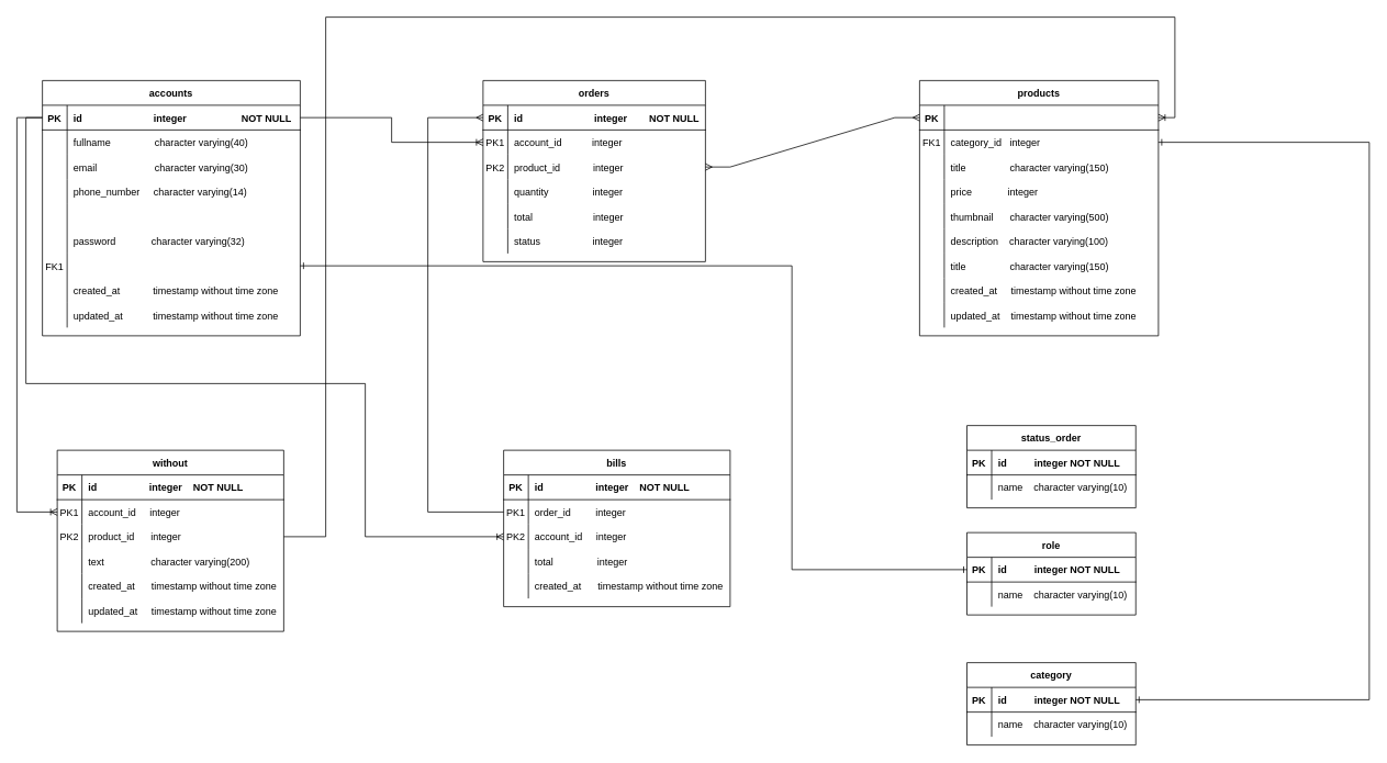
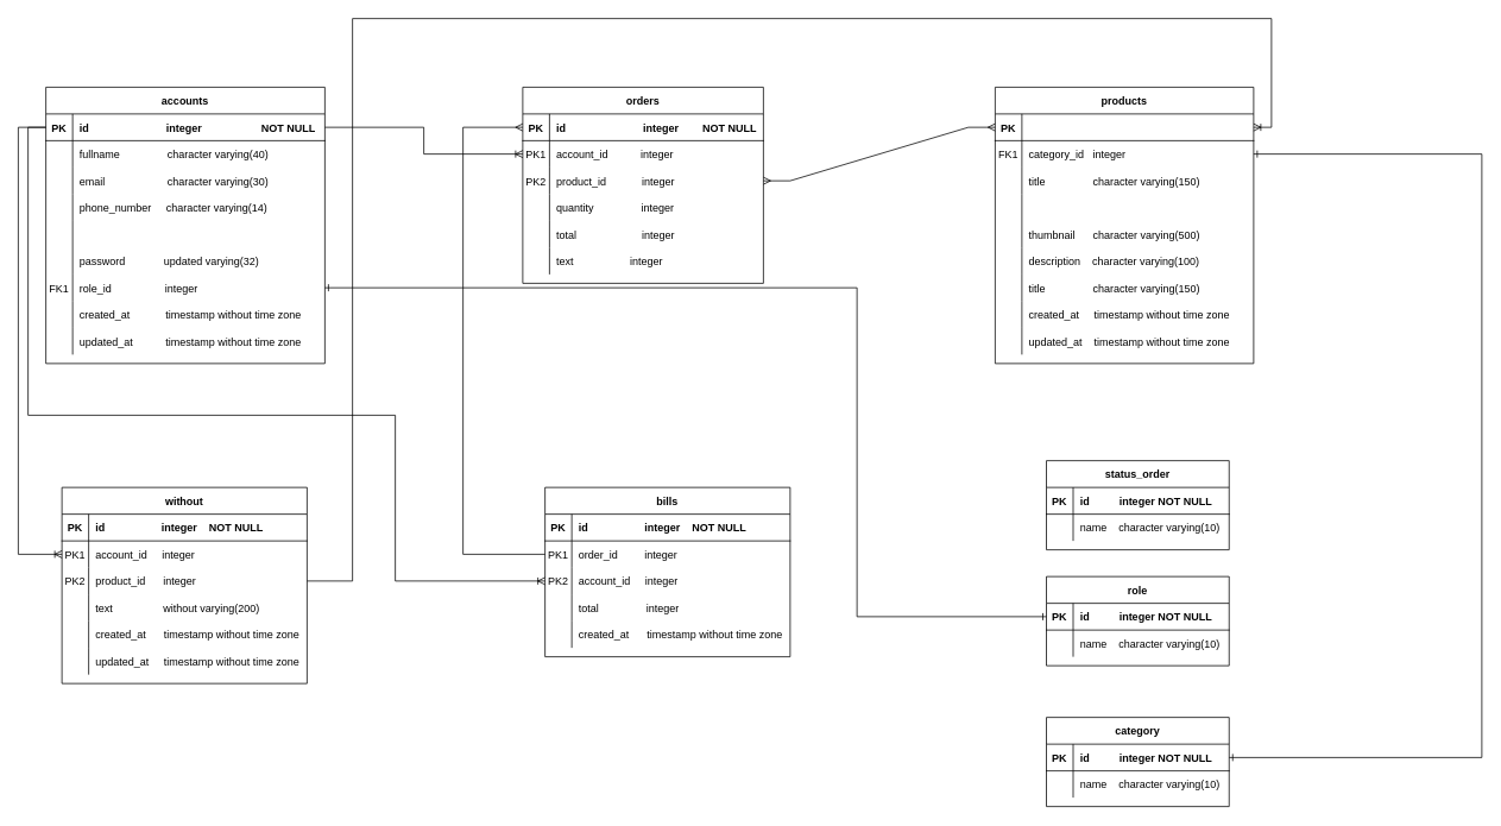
- <mxCell id="13" value="price             integer" style="shape=partialRectangle;overflow=hidden;connectable=0;fillColor=none;top=0;left=0;bottom=0;right=0;align=left;spacingLeft=6;" parent="11" vertex="1"><mxGeometry x="30" width="260" height="30" as="geometry"><mxRectangle width="260" height="30" as="alternateBounds" /></mxGeometry></mxCell>
- <mxCell id="67" value="password             character varying(32)" style="shape=partialRectangle;overflow=hidden;connectable=0;fillColor=none;top=0;left=0;bottom=0;right=0;align=left;spacingLeft=6;" parent="65" vertex="1"><mxGeometry x="30" width="283" height="30" as="geometry"><mxRectangle width="283" height="30" as="alternateBounds" /></mxGeometry></mxCell>
+ <mxCell id="67" value="password             updated varying(32)" style="shape=partialRectangle;overflow=hidden;connectable=0;fillColor=none;top=0;left=0;bottom=0;right=0;align=left;spacingLeft=6;" parent="65" vertex="1"><mxGeometry x="30" width="283" height="30" as="geometry"><mxRectangle width="283" height="30" as="alternateBounds" /></mxGeometry></mxCell>
- <mxCell id="95" value="status                   integer" style="shape=partialRectangle;overflow=hidden;connectable=0;fillColor=none;top=0;left=0;bottom=0;right=0;align=left;spacingLeft=6;" parent="93" vertex="1"><mxGeometry x="30" width="240" height="30" as="geometry"><mxRectangle width="240" height="30" as="alternateBounds" /></mxGeometry></mxCell>
+ <mxCell id="95" value="text                   integer" style="shape=partialRectangle;overflow=hidden;connectable=0;fillColor=none;top=0;left=0;bottom=0;right=0;align=left;spacingLeft=6;" parent="93" vertex="1"><mxGeometry x="30" width="240" height="30" as="geometry"><mxRectangle width="240" height="30" as="alternateBounds" /></mxGeometry></mxCell>
+ <mxCell id="70" value="role_id                  integer" style="shape=partialRectangle;overflow=hidden;connectable=0;fillColor=none;top=0;left=0;bottom=0;right=0;align=left;spacingLeft=6;" parent="68" vertex="1"><mxGeometry x="30" width="283" height="30" as="geometry"><mxRectangle width="283" height="30" as="alternateBounds" /></mxGeometry></mxCell>
- <mxCell id="124" value="text                 character varying(200)" style="shape=partialRectangle;overflow=hidden;connectable=0;fillColor=none;top=0;left=0;bottom=0;right=0;align=left;spacingLeft=6;" parent="122" vertex="1"><mxGeometry x="30" width="245" height="30" as="geometry"><mxRectangle width="245" height="30" as="alternateBounds" /></mxGeometry></mxCell>
+ <mxCell id="124" value="text                 without varying(200)" style="shape=partialRectangle;overflow=hidden;connectable=0;fillColor=none;top=0;left=0;bottom=0;right=0;align=left;spacingLeft=6;" parent="122" vertex="1"><mxGeometry x="30" width="245" height="30" as="geometry"><mxRectangle width="245" height="30" as="alternateBounds" /></mxGeometry></mxCell>
